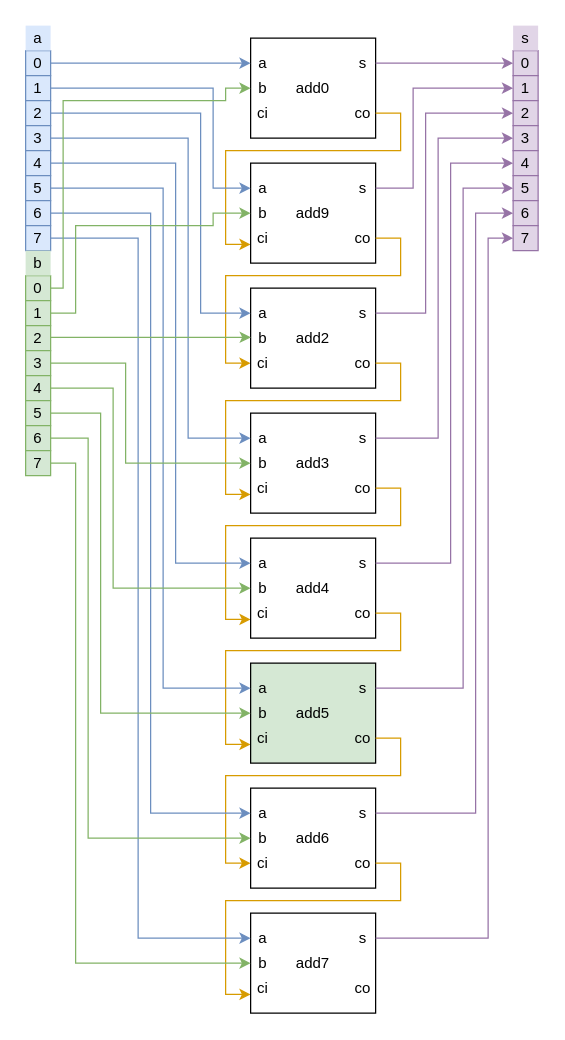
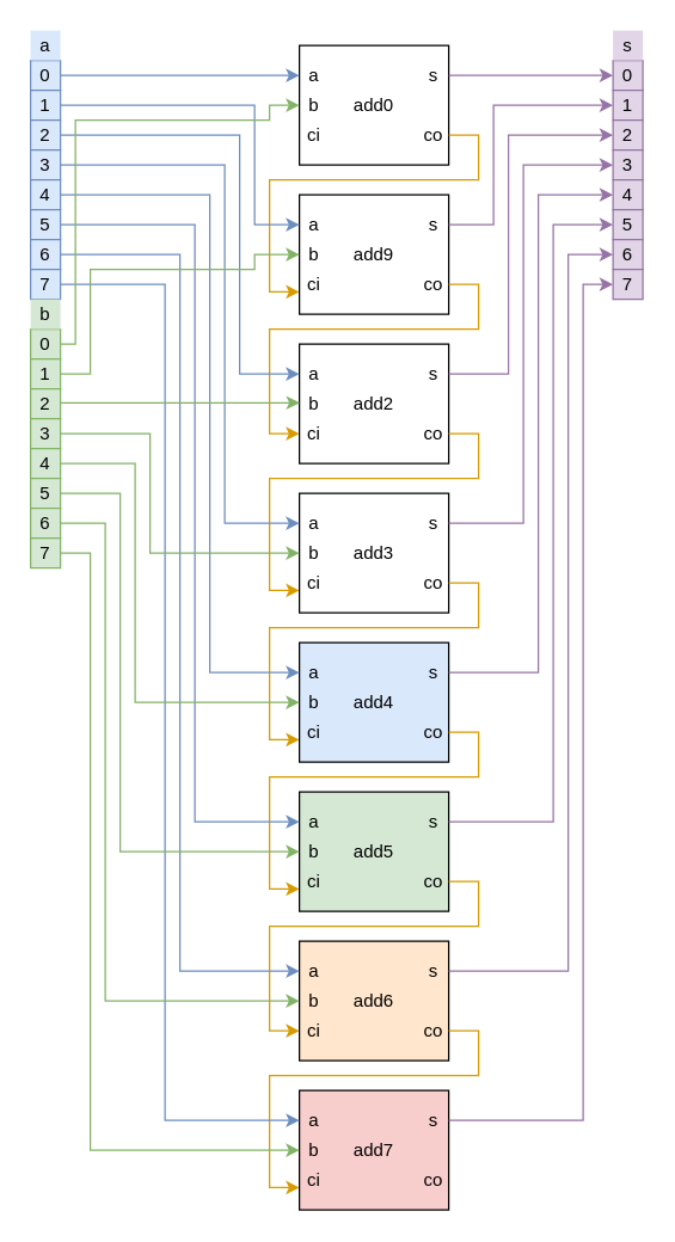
- <mxCell id="34" value="add4" style="rounded=0;whiteSpace=wrap;html=1;" vertex="1" parent="1"><mxGeometry x="200" y="430" width="100" height="80" as="geometry" /></mxCell>
+ <mxCell id="34" value="add4" style="rounded=0;whiteSpace=wrap;html=1;fillColor=#dae8fc;" vertex="1" parent="1"><mxGeometry x="200" y="430" width="100" height="80" as="geometry" /></mxCell>
- <mxCell id="50" value="add6" style="rounded=0;whiteSpace=wrap;html=1;" vertex="1" parent="1"><mxGeometry x="200" y="630" width="100" height="80" as="geometry" /></mxCell>
+ <mxCell id="50" value="add6" style="rounded=0;whiteSpace=wrap;html=1;fillColor=#ffe6cc;" vertex="1" parent="1"><mxGeometry x="200" y="630" width="100" height="80" as="geometry" /></mxCell>
- <mxCell id="58" value="add7" style="rounded=0;whiteSpace=wrap;html=1;" vertex="1" parent="1"><mxGeometry x="200" y="730" width="100" height="80" as="geometry" /></mxCell>
+ <mxCell id="58" value="add7" style="rounded=0;whiteSpace=wrap;html=1;fillColor=#f8cecc;" vertex="1" parent="1"><mxGeometry x="200" y="730" width="100" height="80" as="geometry" /></mxCell>
